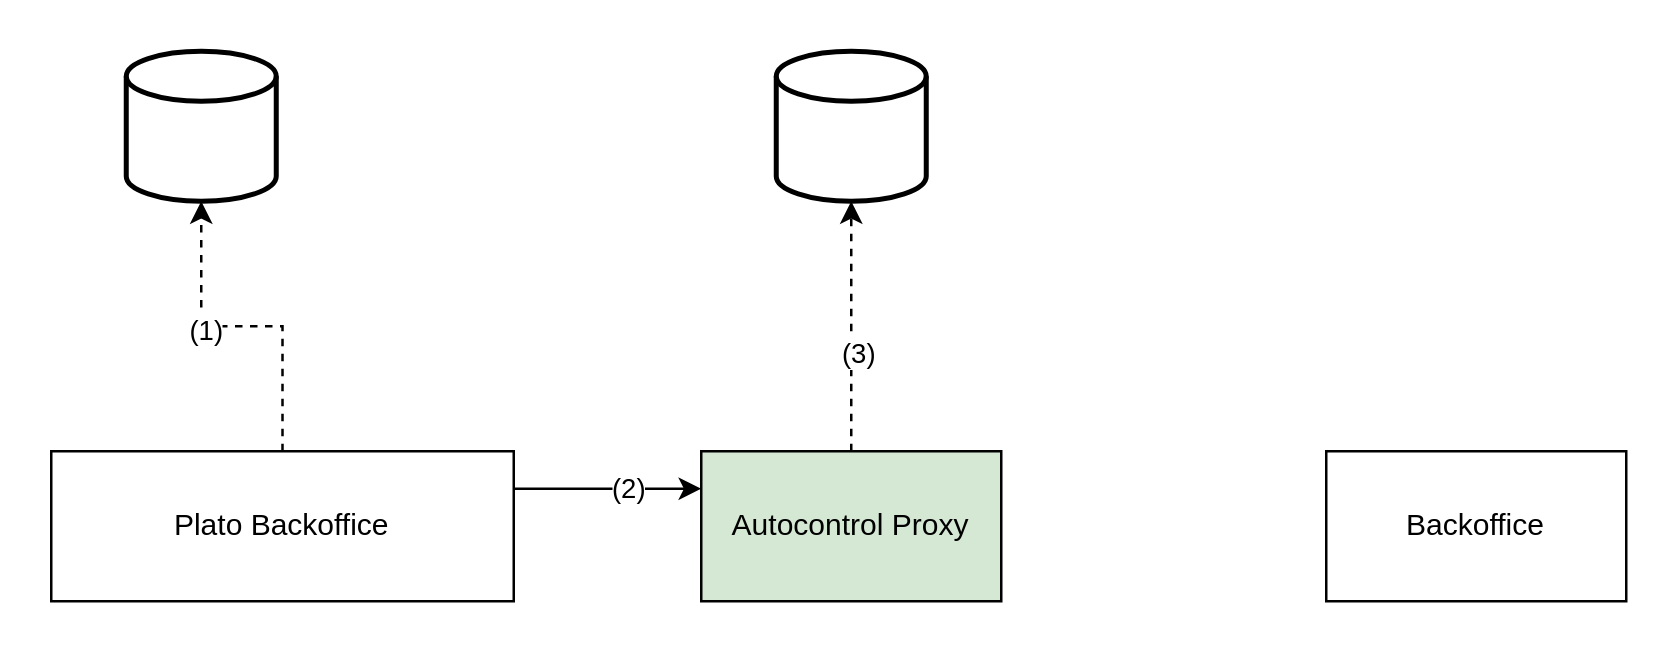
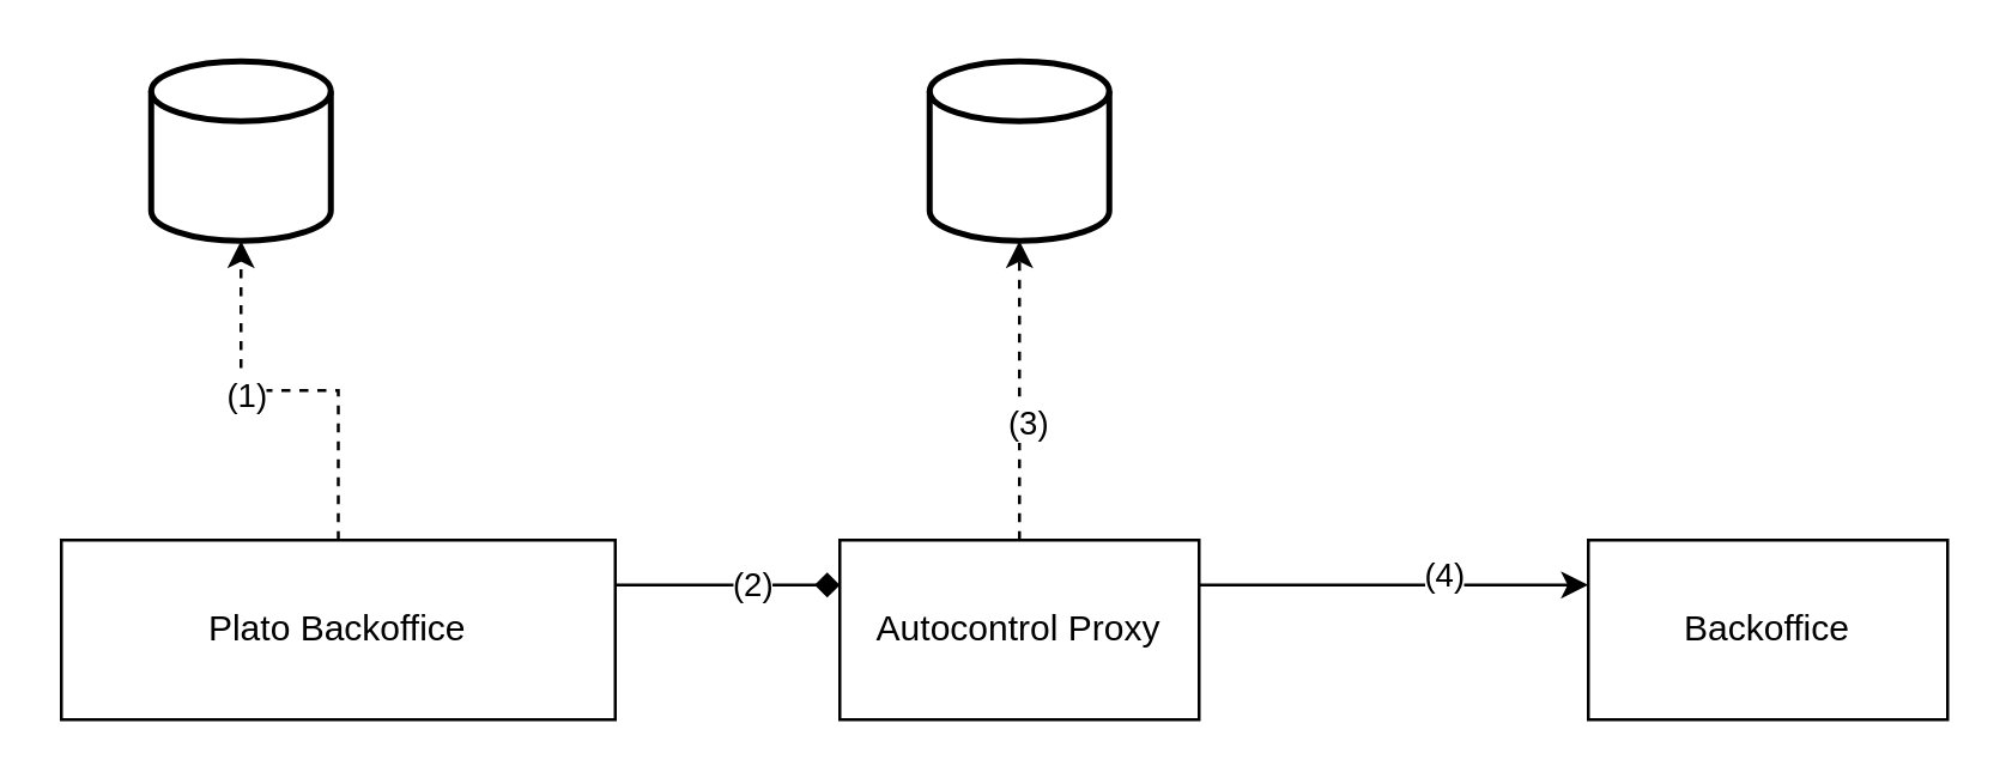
- <mxCell id="4" style="edgeStyle=orthogonalEdgeStyle;rounded=0;orthogonalLoop=1;jettySize=auto;html=1;exitX=1;exitY=0.25;exitDx=0;exitDy=0;entryX=0;entryY=0.25;entryDx=0;entryDy=0;" parent="1" source="6" target="11" edge="1"><mxGeometry relative="1" as="geometry" /></mxCell>
+ <mxCell id="4" style="edgeStyle=orthogonalEdgeStyle;rounded=0;orthogonalLoop=1;jettySize=auto;html=1;exitX=1;exitY=0.25;exitDx=0;exitDy=0;entryX=0;entryY=0.25;entryDx=0;entryDy=0;endArrow=diamond;" parent="1" source="6" target="11" edge="1"><mxGeometry relative="1" as="geometry" /></mxCell>
+ <mxCell id="9" style="edgeStyle=orthogonalEdgeStyle;rounded=0;orthogonalLoop=1;jettySize=auto;html=1;exitX=1;exitY=0.25;exitDx=0;exitDy=0;entryX=0;entryY=0.25;entryDx=0;entryDy=0;" parent="1" source="11" target="12" edge="1"><mxGeometry relative="1" as="geometry" /></mxCell>
+ <mxCell id="10" value="(4)" style="edgeLabel;html=1;align=center;verticalAlign=middle;resizable=0;points=[];" parent="9" vertex="1" connectable="0"><mxGeometry x="0.243" y="4" relative="1" as="geometry"><mxPoint as="offset" /></mxGeometry></mxCell>
- <mxCell id="11" value="Autocontrol Proxy" style="rounded=0;whiteSpace=wrap;html=1;fillColor=#d5e8d4;" parent="1" vertex="1"><mxGeometry x="280" y="180" width="120" height="60" as="geometry" /></mxCell>
+ <mxCell id="11" value="Autocontrol Proxy" style="rounded=0;whiteSpace=wrap;html=1;" parent="1" vertex="1"><mxGeometry x="280" y="180" width="120" height="60" as="geometry" /></mxCell>
